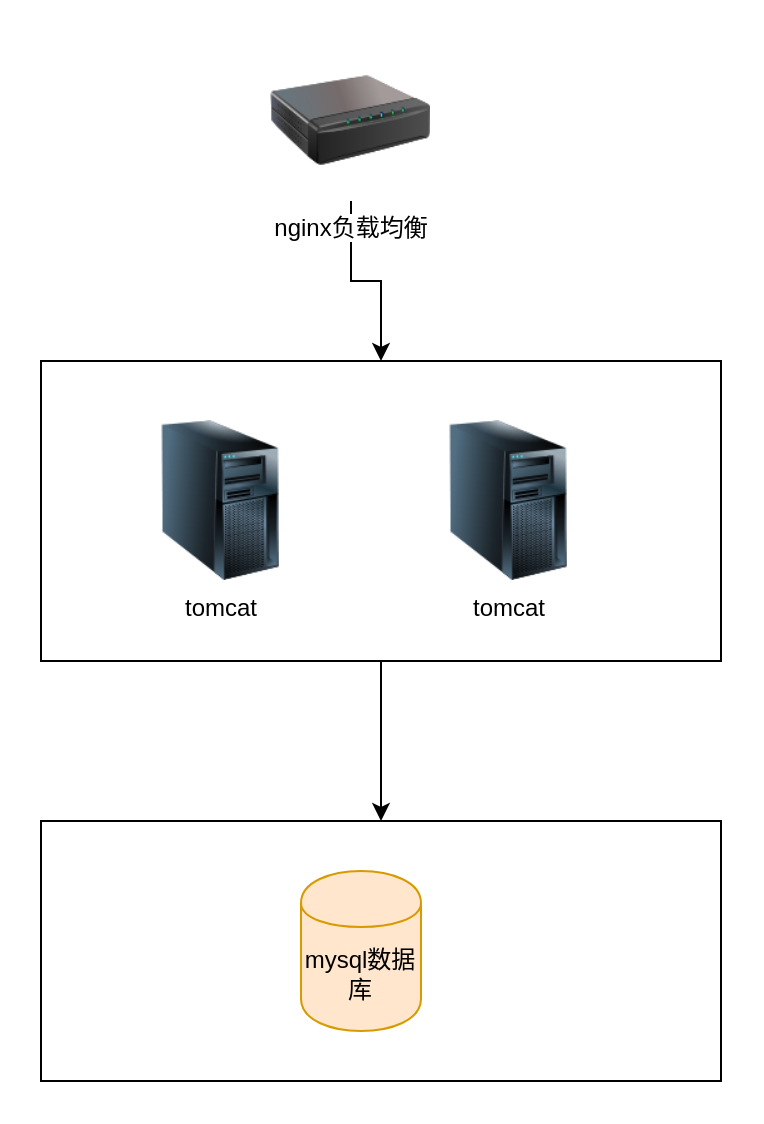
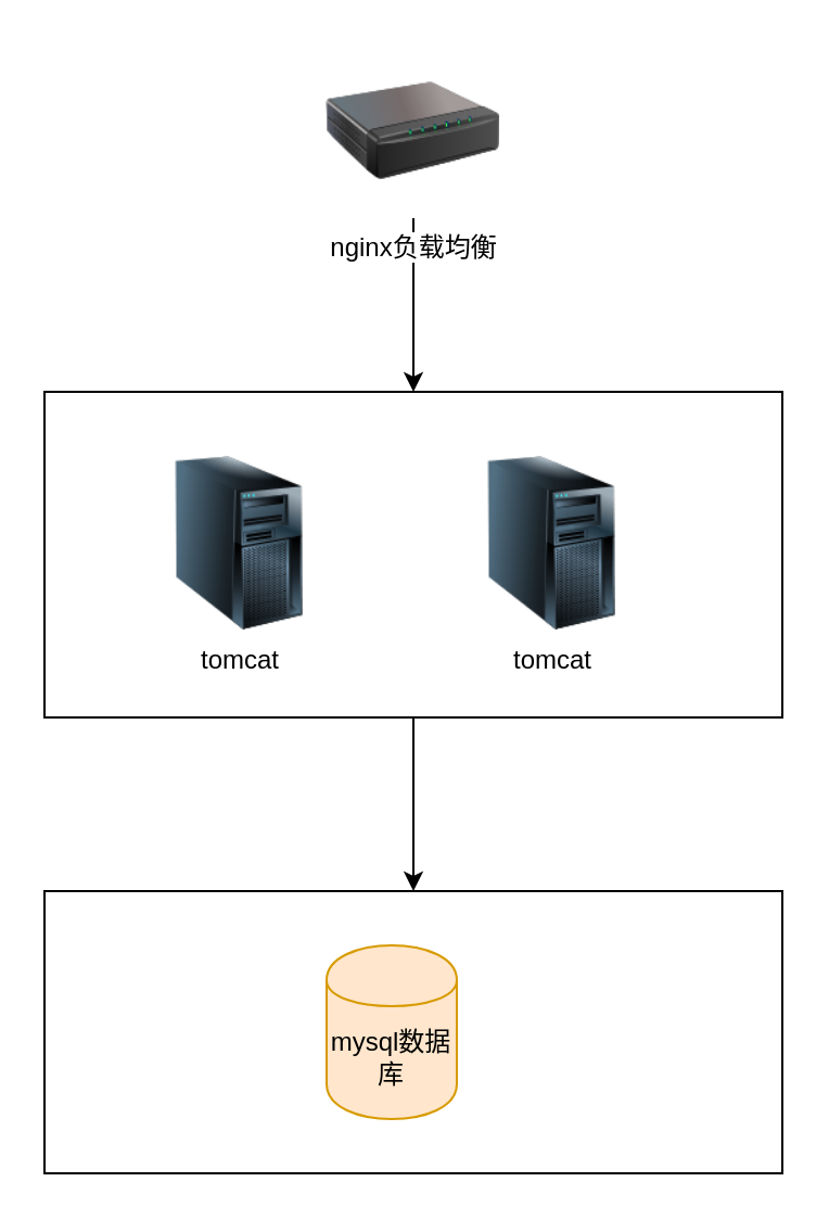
- <mxCell id="8" value="nginx负载均衡" style="image;html=1;labelBackgroundColor=#ffffff;image=img/lib/clip_art/networking/Print_Server_128x128.png" vertex="1" parent="1"><mxGeometry x="135" y="20" width="80" height="80" as="geometry" /></mxCell>
+ <mxCell id="8" value="nginx负载均衡" style="image;html=1;labelBackgroundColor=#ffffff;image=img/lib/clip_art/networking/Print_Server_128x128.png" vertex="1" parent="1"><mxGeometry x="150" y="20" width="80" height="80" as="geometry" /></mxCell>
